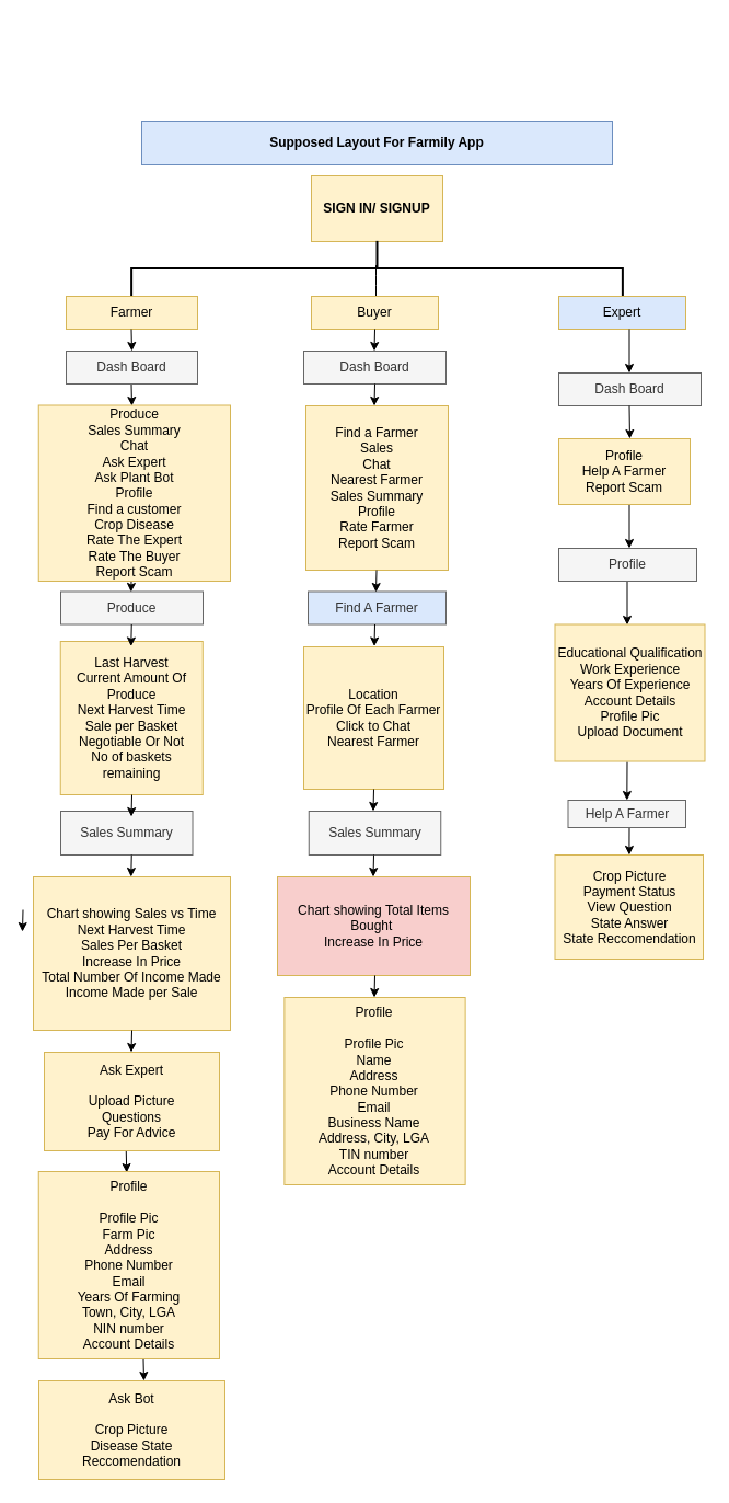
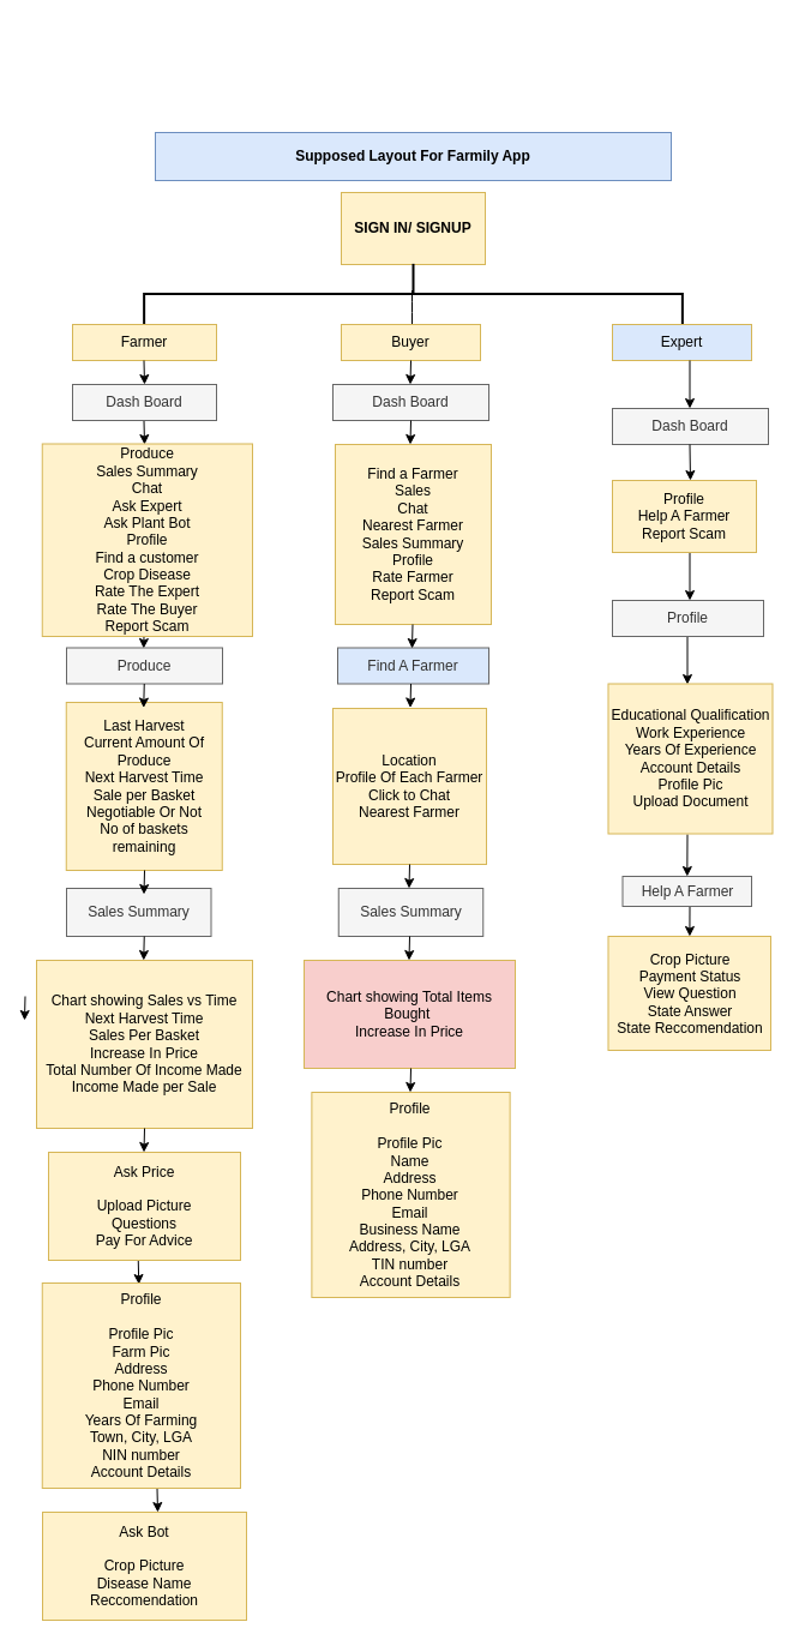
- <mxCell id="36" value="Ask Expert&lt;br&gt;&lt;br&gt;Upload Picture&lt;br&gt;Questions&lt;br&gt;Pay For Advice" style="rounded=0;whiteSpace=wrap;html=1;fillColor=#fff2cc;strokeColor=#d6b656;" vertex="1" parent="1"><mxGeometry x="40" y="960" width="160" height="90" as="geometry" /></mxCell>
+ <mxCell id="36" value="Ask Price&lt;br&gt;&lt;br&gt;Upload Picture&lt;br&gt;Questions&lt;br&gt;Pay For Advice" style="rounded=0;whiteSpace=wrap;html=1;fillColor=#fff2cc;strokeColor=#d6b656;" vertex="1" parent="1"><mxGeometry x="40" y="960" width="160" height="90" as="geometry" /></mxCell>
- <mxCell id="52" value="Ask Bot&lt;br&gt;&lt;br&gt;Crop Picture&lt;br&gt;Disease State&lt;br&gt;Reccomendation" style="rounded=0;whiteSpace=wrap;html=1;fillColor=#fff2cc;strokeColor=#d6b656;" vertex="1" parent="1"><mxGeometry x="35" y="1260" width="170" height="90" as="geometry" /></mxCell>
+ <mxCell id="52" value="Ask Bot&lt;br&gt;&lt;br&gt;Crop Picture&lt;br&gt;Disease Name&lt;br&gt;Reccomendation" style="rounded=0;whiteSpace=wrap;html=1;fillColor=#fff2cc;strokeColor=#d6b656;" vertex="1" parent="1"><mxGeometry x="35" y="1260" width="170" height="90" as="geometry" /></mxCell>
